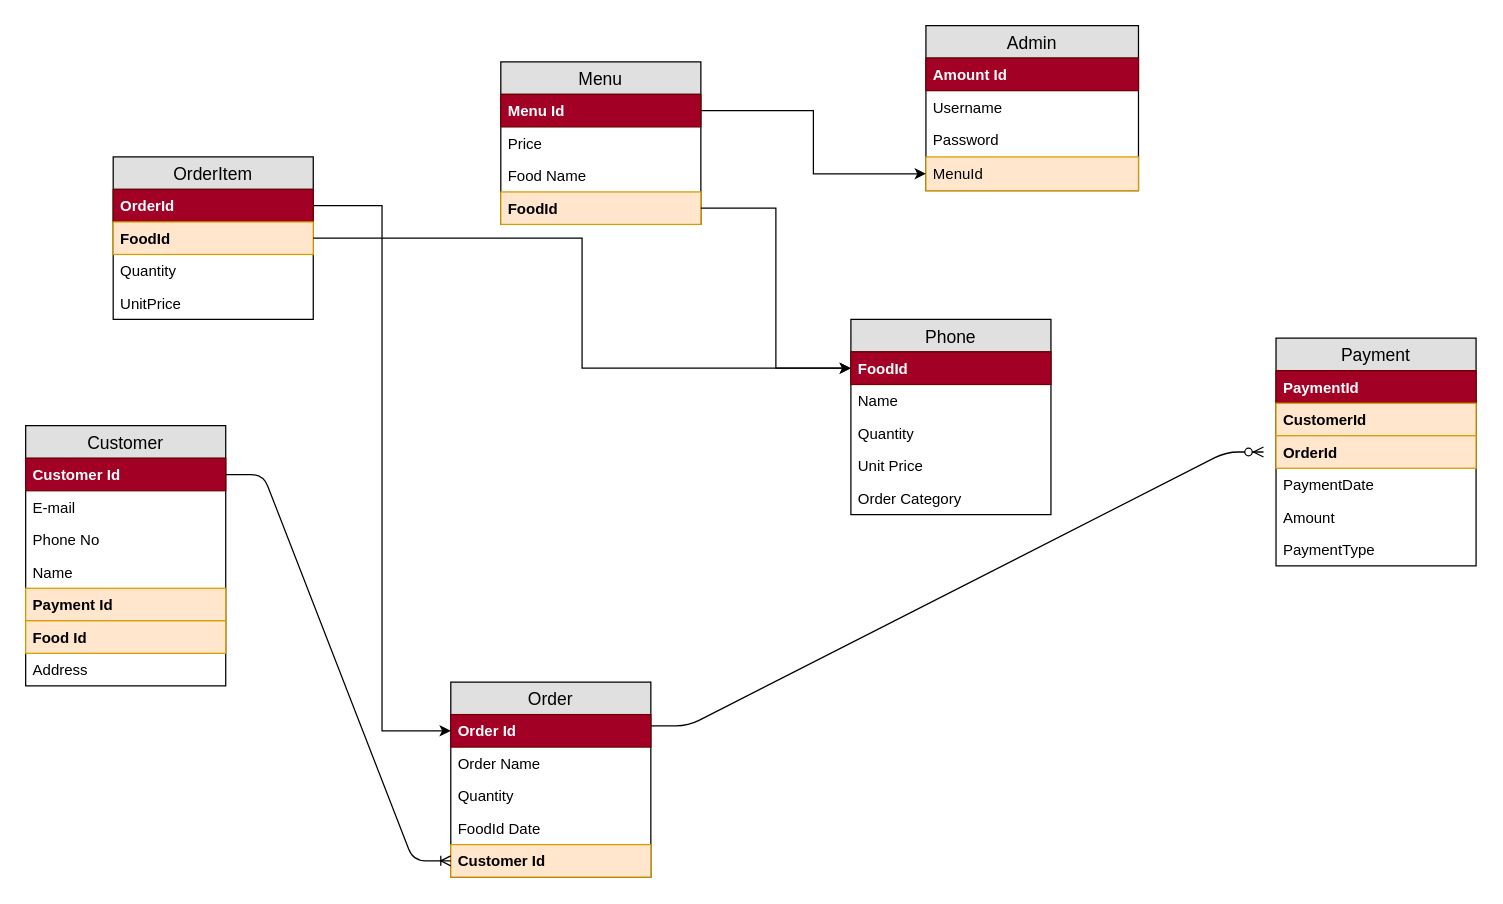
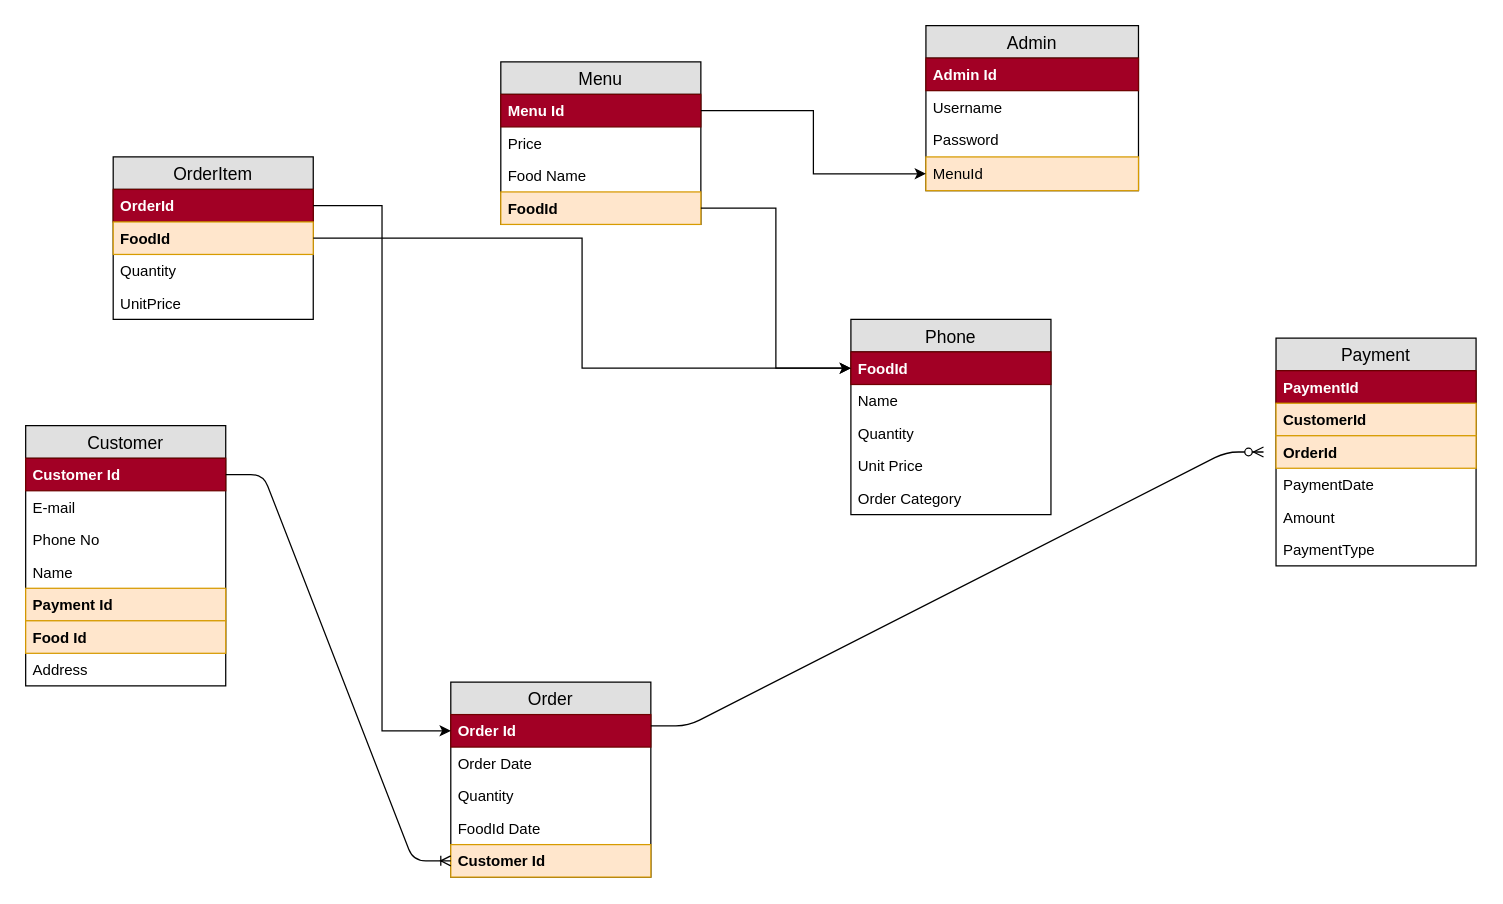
- <mxCell id="8" value="Amount Id" style="text;strokeColor=#6F0000;fillColor=#a20025;spacingLeft=4;spacingRight=4;overflow=hidden;rotatable=0;points=[[0,0.5],[1,0.5]];portConstraint=eastwest;fontSize=12;fontStyle=1;fontColor=#ffffff;" vertex="1" parent="7"><mxGeometry y="26" width="170" height="26" as="geometry" /></mxCell>
+ <mxCell id="8" value="Admin Id" style="text;strokeColor=#6F0000;fillColor=#a20025;spacingLeft=4;spacingRight=4;overflow=hidden;rotatable=0;points=[[0,0.5],[1,0.5]];portConstraint=eastwest;fontSize=12;fontStyle=1;fontColor=#ffffff;" vertex="1" parent="7"><mxGeometry y="26" width="170" height="26" as="geometry" /></mxCell>
- <mxCell id="22" value="Order Name" style="text;strokeColor=none;fillColor=none;spacingLeft=4;spacingRight=4;overflow=hidden;rotatable=0;points=[[0,0.5],[1,0.5]];portConstraint=eastwest;fontSize=12;" vertex="1" parent="20"><mxGeometry y="52" width="160" height="26" as="geometry" /></mxCell>
+ <mxCell id="22" value="Order Date" style="text;strokeColor=none;fillColor=none;spacingLeft=4;spacingRight=4;overflow=hidden;rotatable=0;points=[[0,0.5],[1,0.5]];portConstraint=eastwest;fontSize=12;" vertex="1" parent="20"><mxGeometry y="52" width="160" height="26" as="geometry" /></mxCell>
